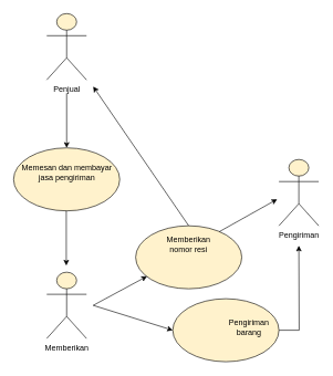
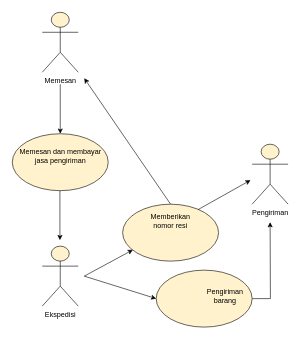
- <mxCell id="2" value="Penjual" style="shape=umlActor;verticalLabelPosition=bottom;verticalAlign=top;html=1;outlineConnect=0;fillColor=#fff2cc;strokeColor=#000000;" parent="1" vertex="1"><mxGeometry x="70" y="20" width="60" height="100" as="geometry" /></mxCell>
+ <mxCell id="2" value="Memesan" style="shape=umlActor;verticalLabelPosition=bottom;verticalAlign=top;html=1;outlineConnect=0;fillColor=#fff2cc;strokeColor=#000000;" parent="1" vertex="1"><mxGeometry x="70" y="20" width="60" height="100" as="geometry" /></mxCell>
- <mxCell id="4" value="Memberikan" style="shape=umlActor;verticalLabelPosition=bottom;verticalAlign=top;html=1;outlineConnect=0;fillColor=#fff2cc;strokeColor=#000000;" vertex="1" parent="1"><mxGeometry x="70" y="410" width="60" height="100" as="geometry" /></mxCell>
+ <mxCell id="4" value="Ekspedisi" style="shape=umlActor;verticalLabelPosition=bottom;verticalAlign=top;html=1;outlineConnect=0;fillColor=#fff2cc;strokeColor=#000000;" vertex="1" parent="1"><mxGeometry x="70" y="410" width="60" height="100" as="geometry" /></mxCell>
